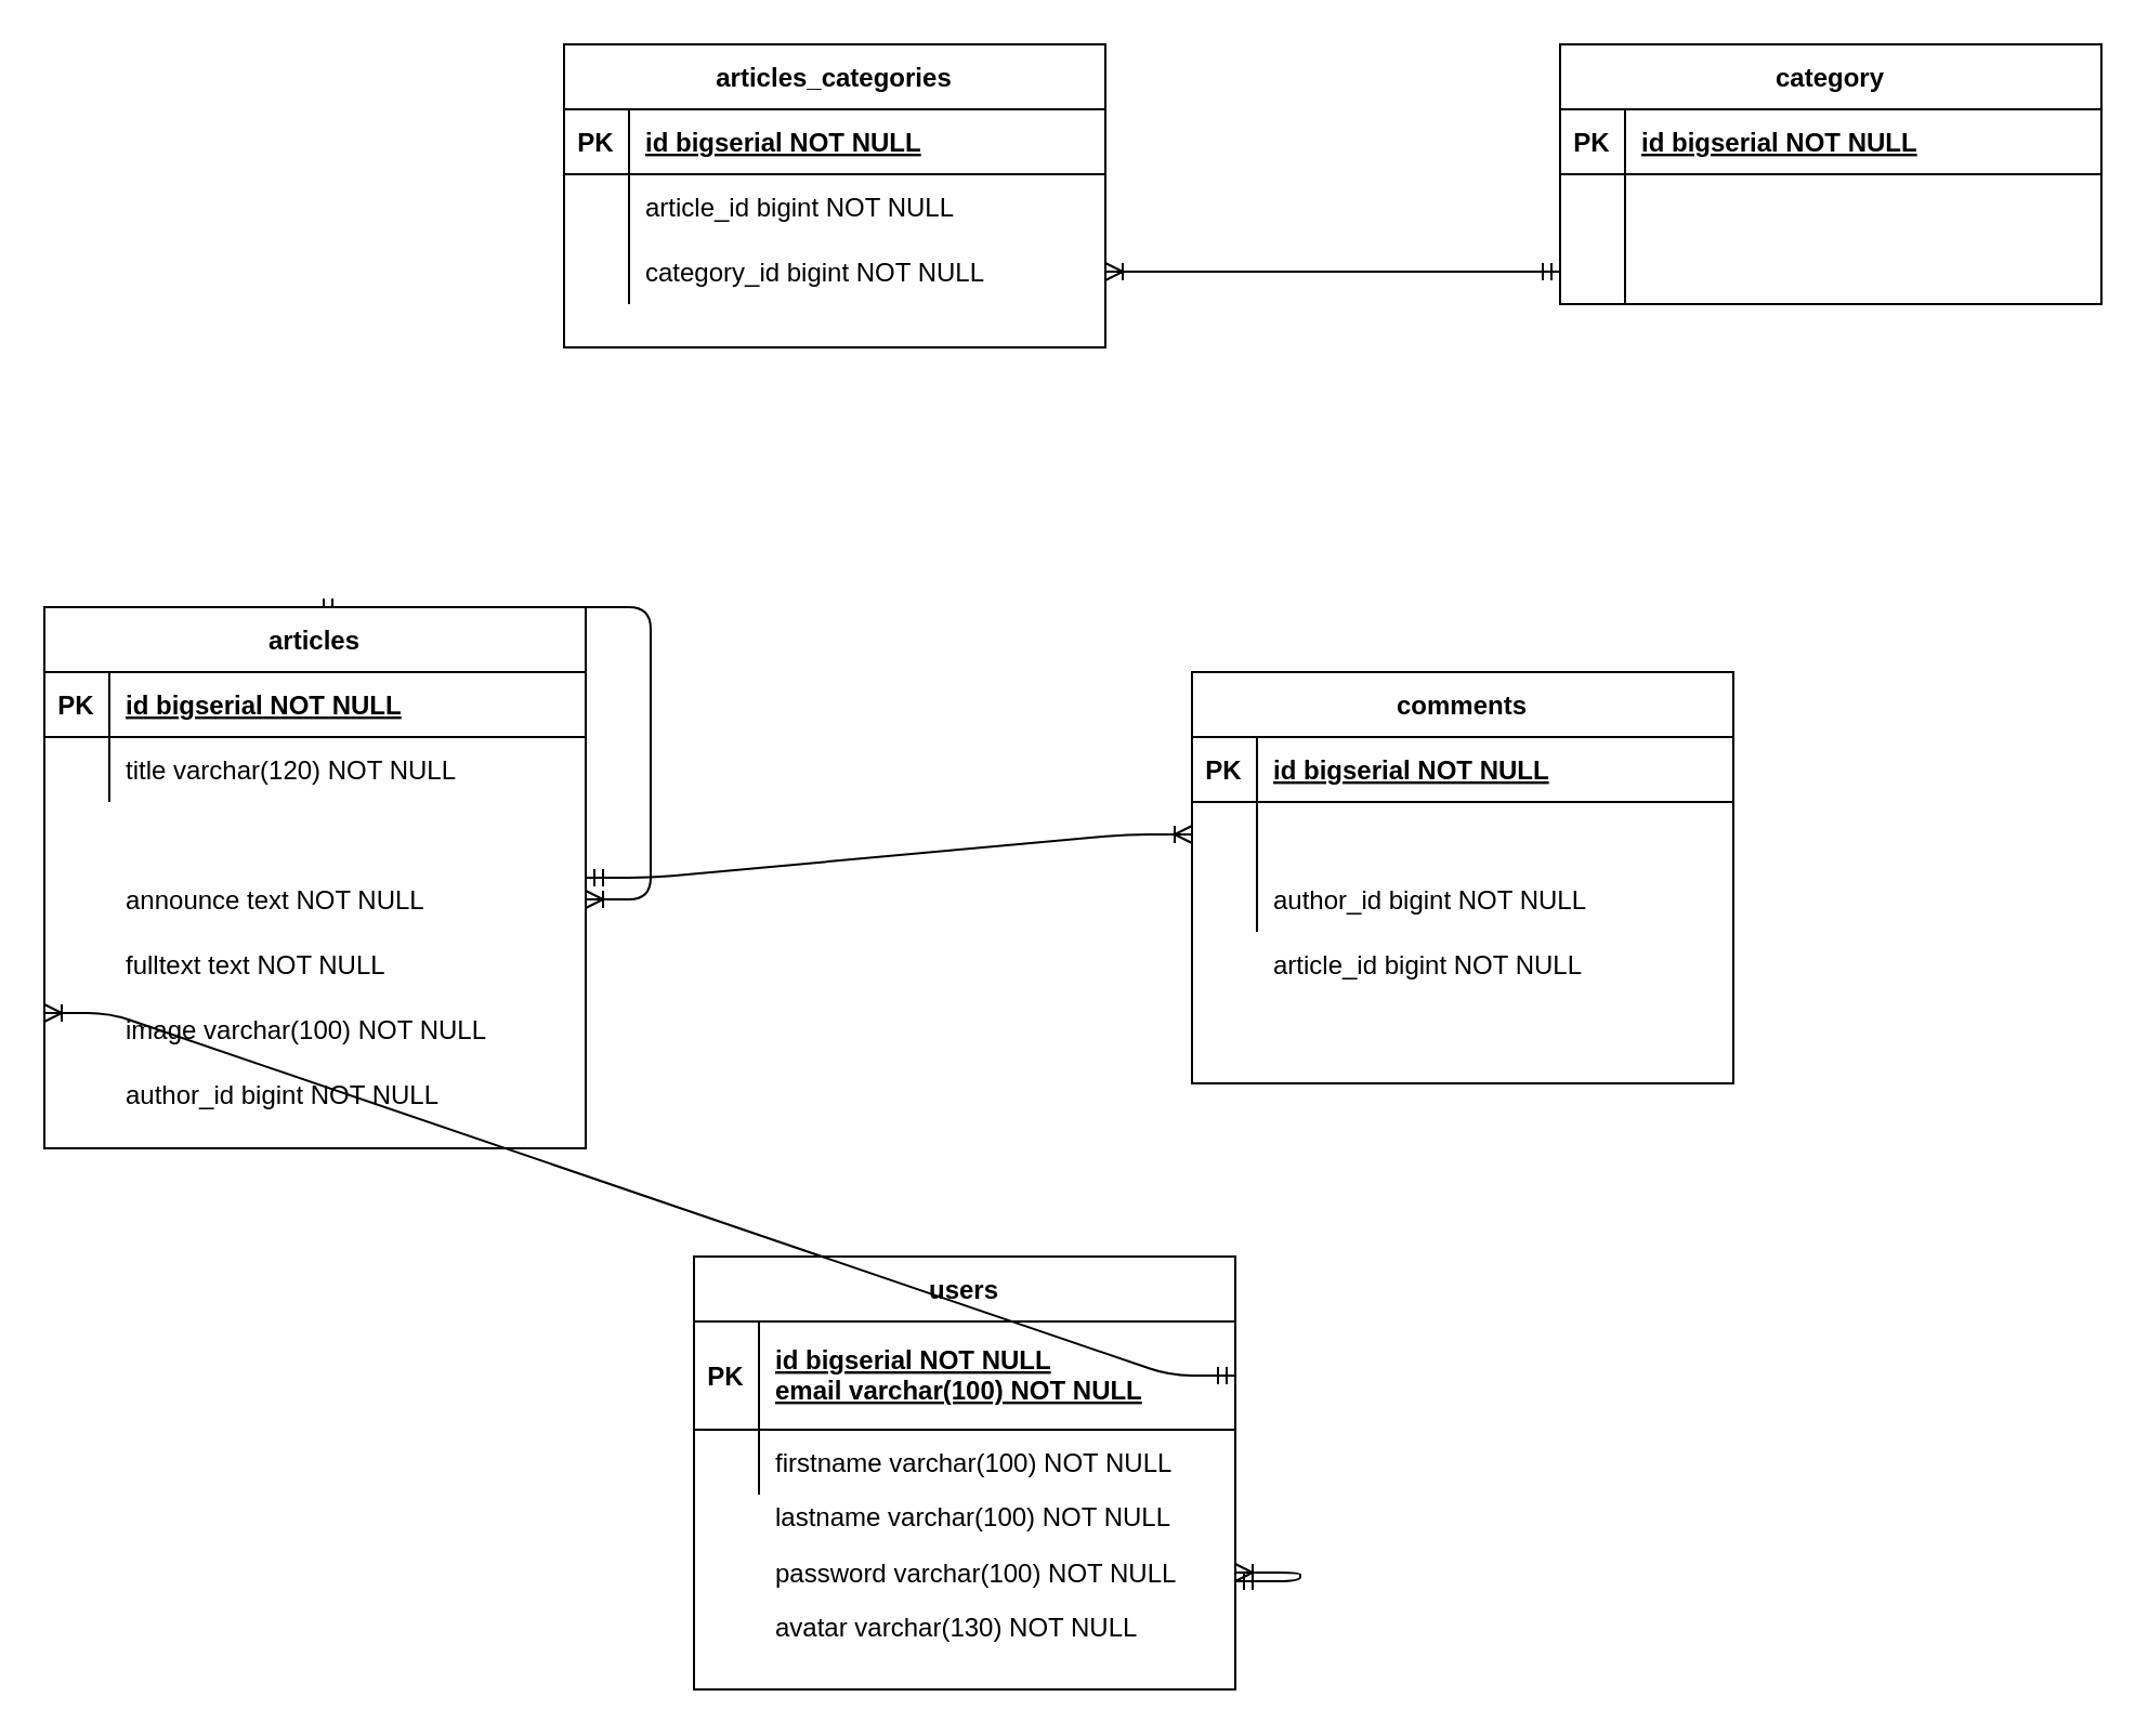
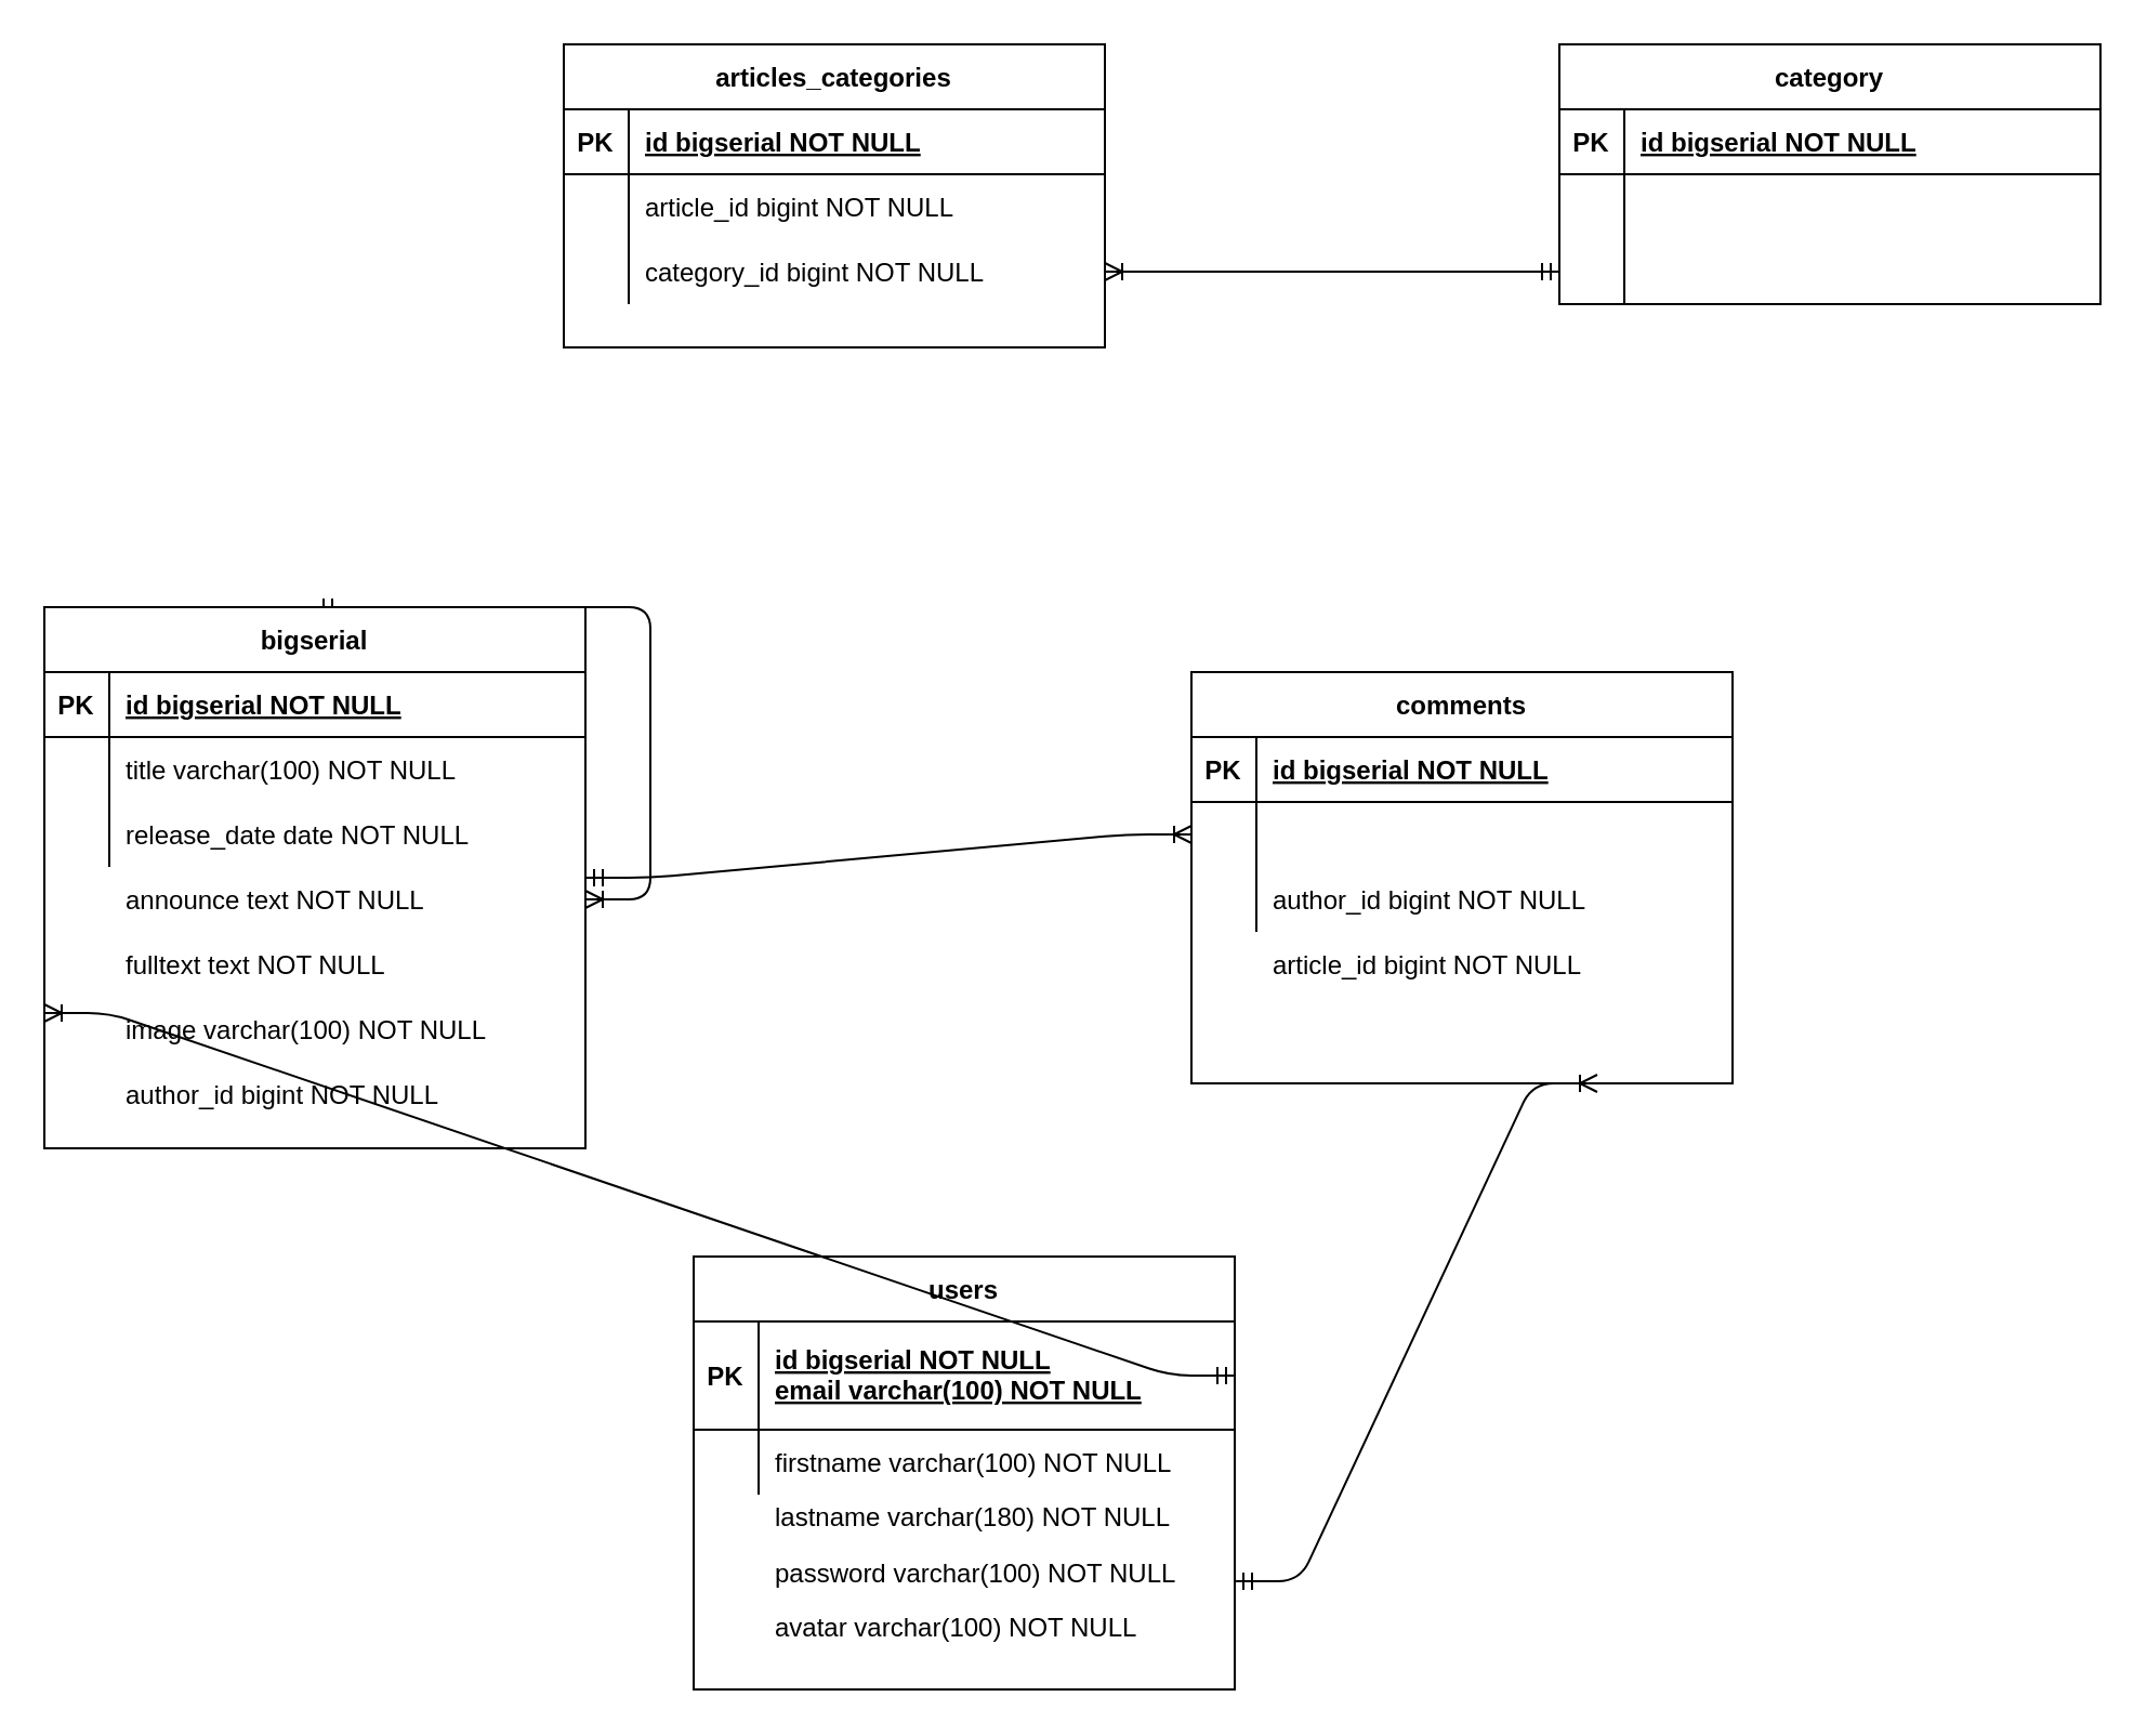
- <mxCell id="49" value="articles" style="shape=table;startSize=30;container=1;collapsible=1;childLayout=tableLayout;fixedRows=1;rowLines=0;fontStyle=1;align=center;resizeLast=1;" parent="1" vertex="1"><mxGeometry x="20" y="280" width="250" height="250" as="geometry"><mxRectangle x="450" y="120" width="70" height="30" as="alternateBounds" /></mxGeometry></mxCell>
+ <mxCell id="49" value="bigserial" style="shape=table;startSize=30;container=1;collapsible=1;childLayout=tableLayout;fixedRows=1;rowLines=0;fontStyle=1;align=center;resizeLast=1;" parent="1" vertex="1"><mxGeometry x="20" y="280" width="250" height="250" as="geometry"><mxRectangle x="450" y="120" width="70" height="30" as="alternateBounds" /></mxGeometry></mxCell>
- <mxCell id="55" value="title varchar(120) NOT NULL" style="shape=partialRectangle;overflow=hidden;connectable=0;fillColor=none;top=0;left=0;bottom=0;right=0;align=left;spacingLeft=6;" parent="53" vertex="1"><mxGeometry x="30" width="220" height="30" as="geometry" /></mxCell>
+ <mxCell id="55" value="title varchar(100) NOT NULL" style="shape=partialRectangle;overflow=hidden;connectable=0;fillColor=none;top=0;left=0;bottom=0;right=0;align=left;spacingLeft=6;" parent="53" vertex="1"><mxGeometry x="30" width="220" height="30" as="geometry" /></mxCell>
+ <mxCell id="58" value="release_date date NOT NULL" style="shape=partialRectangle;overflow=hidden;connectable=0;fillColor=none;top=0;left=0;bottom=0;right=0;align=left;spacingLeft=6;" parent="56" vertex="1"><mxGeometry x="30" width="220" height="30" as="geometry" /></mxCell>
- <mxCell id="9" value="lastname varchar(100) NOT NULL" style="shape=partialRectangle;overflow=hidden;connectable=0;fillColor=none;top=0;left=0;bottom=0;right=0;align=left;spacingLeft=6;" parent="1" vertex="1"><mxGeometry x="350" y="685" width="220" height="30" as="geometry" /></mxCell>
+ <mxCell id="9" value="lastname varchar(180) NOT NULL" style="shape=partialRectangle;overflow=hidden;connectable=0;fillColor=none;top=0;left=0;bottom=0;right=0;align=left;spacingLeft=6;" parent="1" vertex="1"><mxGeometry x="350" y="685" width="220" height="30" as="geometry" /></mxCell>
- <mxCell id="48" value="" style="edgeStyle=entityRelationEdgeStyle;fontSize=12;html=1;endArrow=ERoneToMany;startArrow=ERmandOne;exitX=1;exitY=0.75;exitDx=0;exitDy=0;" parent="1" source="2" target="10" edge="1"><mxGeometry width="100" height="100" relative="1" as="geometry"><mxPoint x="380" y="660" as="sourcePoint" /><mxPoint x="480" y="560" as="targetPoint" /></mxGeometry></mxCell>
+ <mxCell id="48" value="" style="edgeStyle=entityRelationEdgeStyle;fontSize=12;html=1;endArrow=ERoneToMany;startArrow=ERmandOne;exitX=1;exitY=0.75;exitDx=0;exitDy=0;entryX=0.75;entryY=1;entryDx=0;entryDy=0;" parent="1" source="2" target="37" edge="1"><mxGeometry width="100" height="100" relative="1" as="geometry"><mxPoint x="380" y="660" as="sourcePoint" /><mxPoint x="480" y="560" as="targetPoint" /></mxGeometry></mxCell>
- <mxCell id="11" value="avatar varchar(130) NOT NULL" style="shape=partialRectangle;overflow=hidden;connectable=0;fillColor=none;top=0;left=0;bottom=0;right=0;align=left;spacingLeft=6;" parent="1" vertex="1"><mxGeometry x="350" y="736" width="220" height="30" as="geometry" /></mxCell>
+ <mxCell id="11" value="avatar varchar(100) NOT NULL" style="shape=partialRectangle;overflow=hidden;connectable=0;fillColor=none;top=0;left=0;bottom=0;right=0;align=left;spacingLeft=6;" parent="1" vertex="1"><mxGeometry x="350" y="736" width="220" height="30" as="geometry" /></mxCell>
